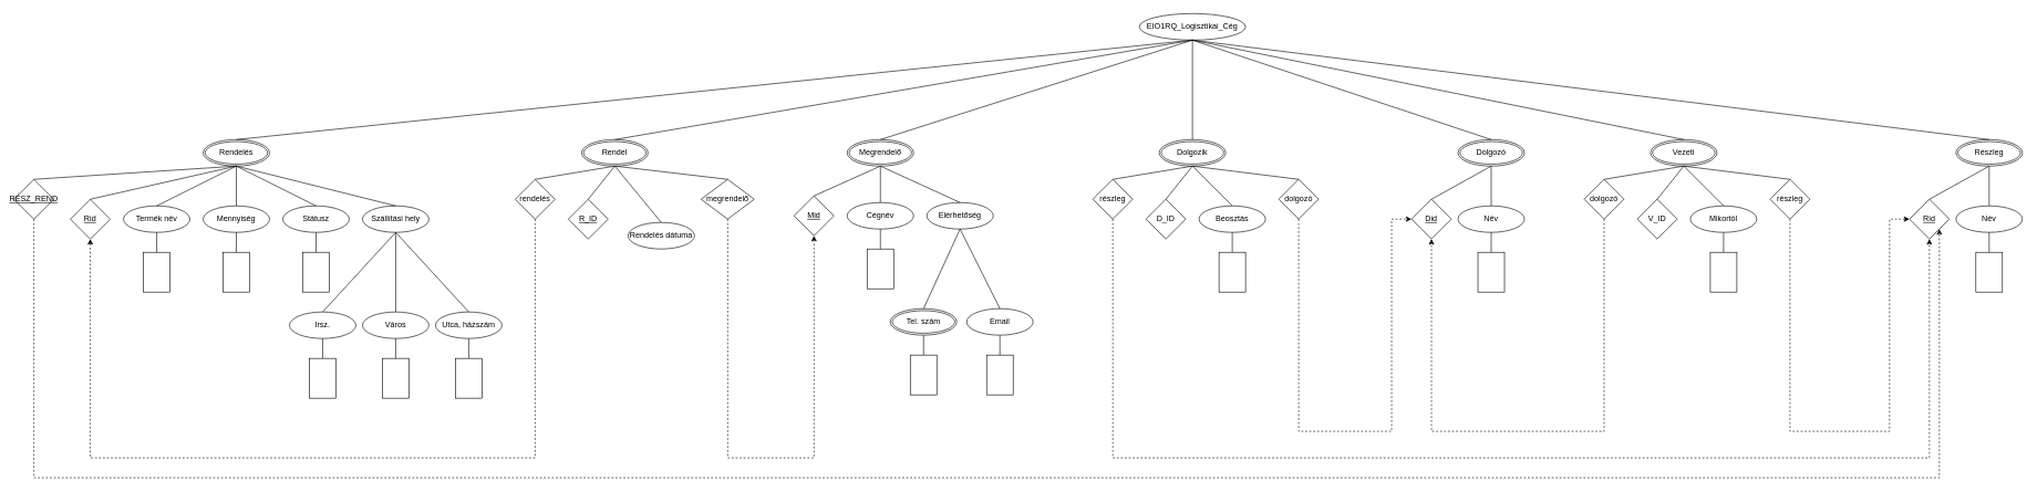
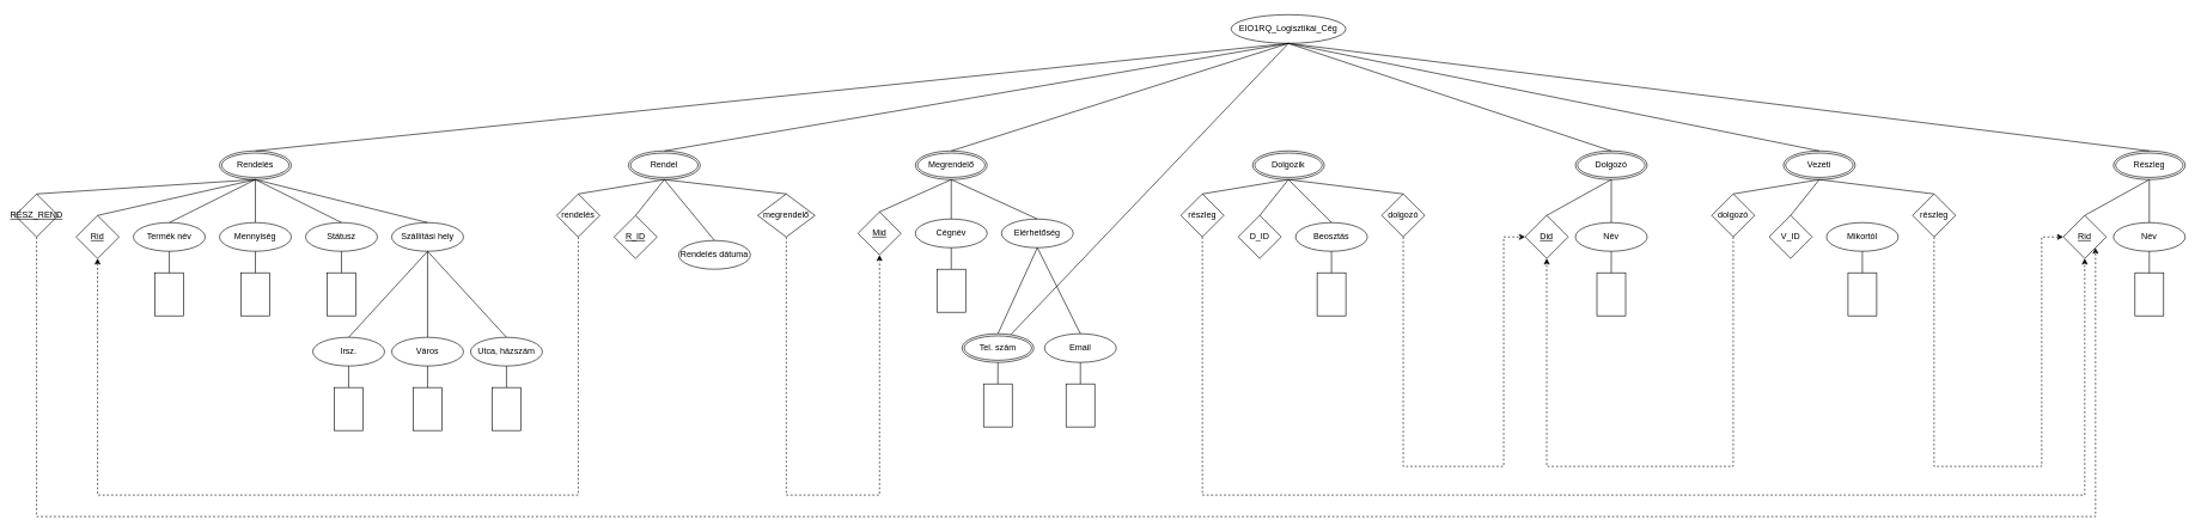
- <mxCell id="99" value="" style="endArrow=none;html=1;rounded=0;exitX=0.5;exitY=1;exitDx=0;exitDy=0;entryX=0.5;entryY=0;entryDx=0;entryDy=0;" parent="1" source="2" target="63" edge="1"><mxGeometry relative="1" as="geometry"><mxPoint x="1955" y="240" as="sourcePoint" /><mxPoint x="2115" y="240" as="targetPoint" /></mxGeometry></mxCell>
+ <mxCell id="99" value="" style="endArrow=none;html=1;rounded=0;exitX=0.5;exitY=1;exitDx=0;exitDy=0;" parent="1" source="2" target="44" edge="1"><mxGeometry relative="1" as="geometry"><mxPoint x="1955" y="240" as="sourcePoint" /><mxPoint x="2115" y="240" as="targetPoint" /></mxGeometry></mxCell>
- <mxCell id="93" value="" style="endArrow=none;html=1;rounded=0;exitX=0.5;exitY=1;exitDx=0;exitDy=0;entryX=0.5;entryY=0;entryDx=0;entryDy=0;" parent="1" source="85" target="90" edge="1"><mxGeometry relative="1" as="geometry"><mxPoint x="2285" y="400" as="sourcePoint" /><mxPoint x="2445" y="400" as="targetPoint" /></mxGeometry></mxCell>
